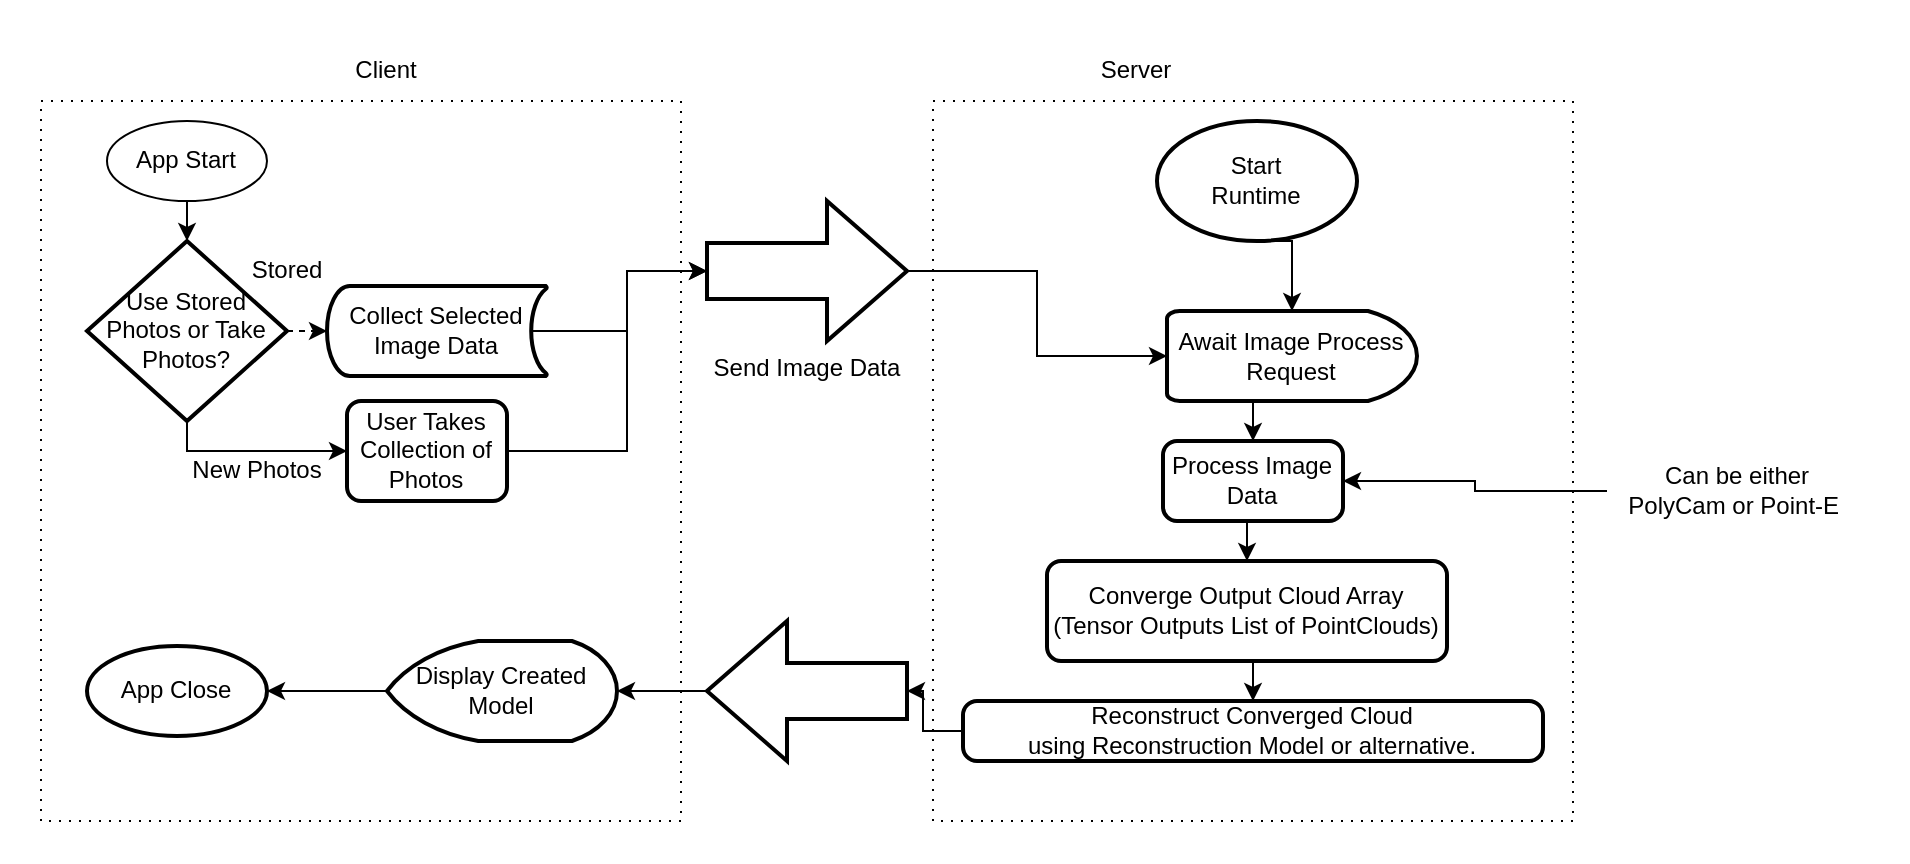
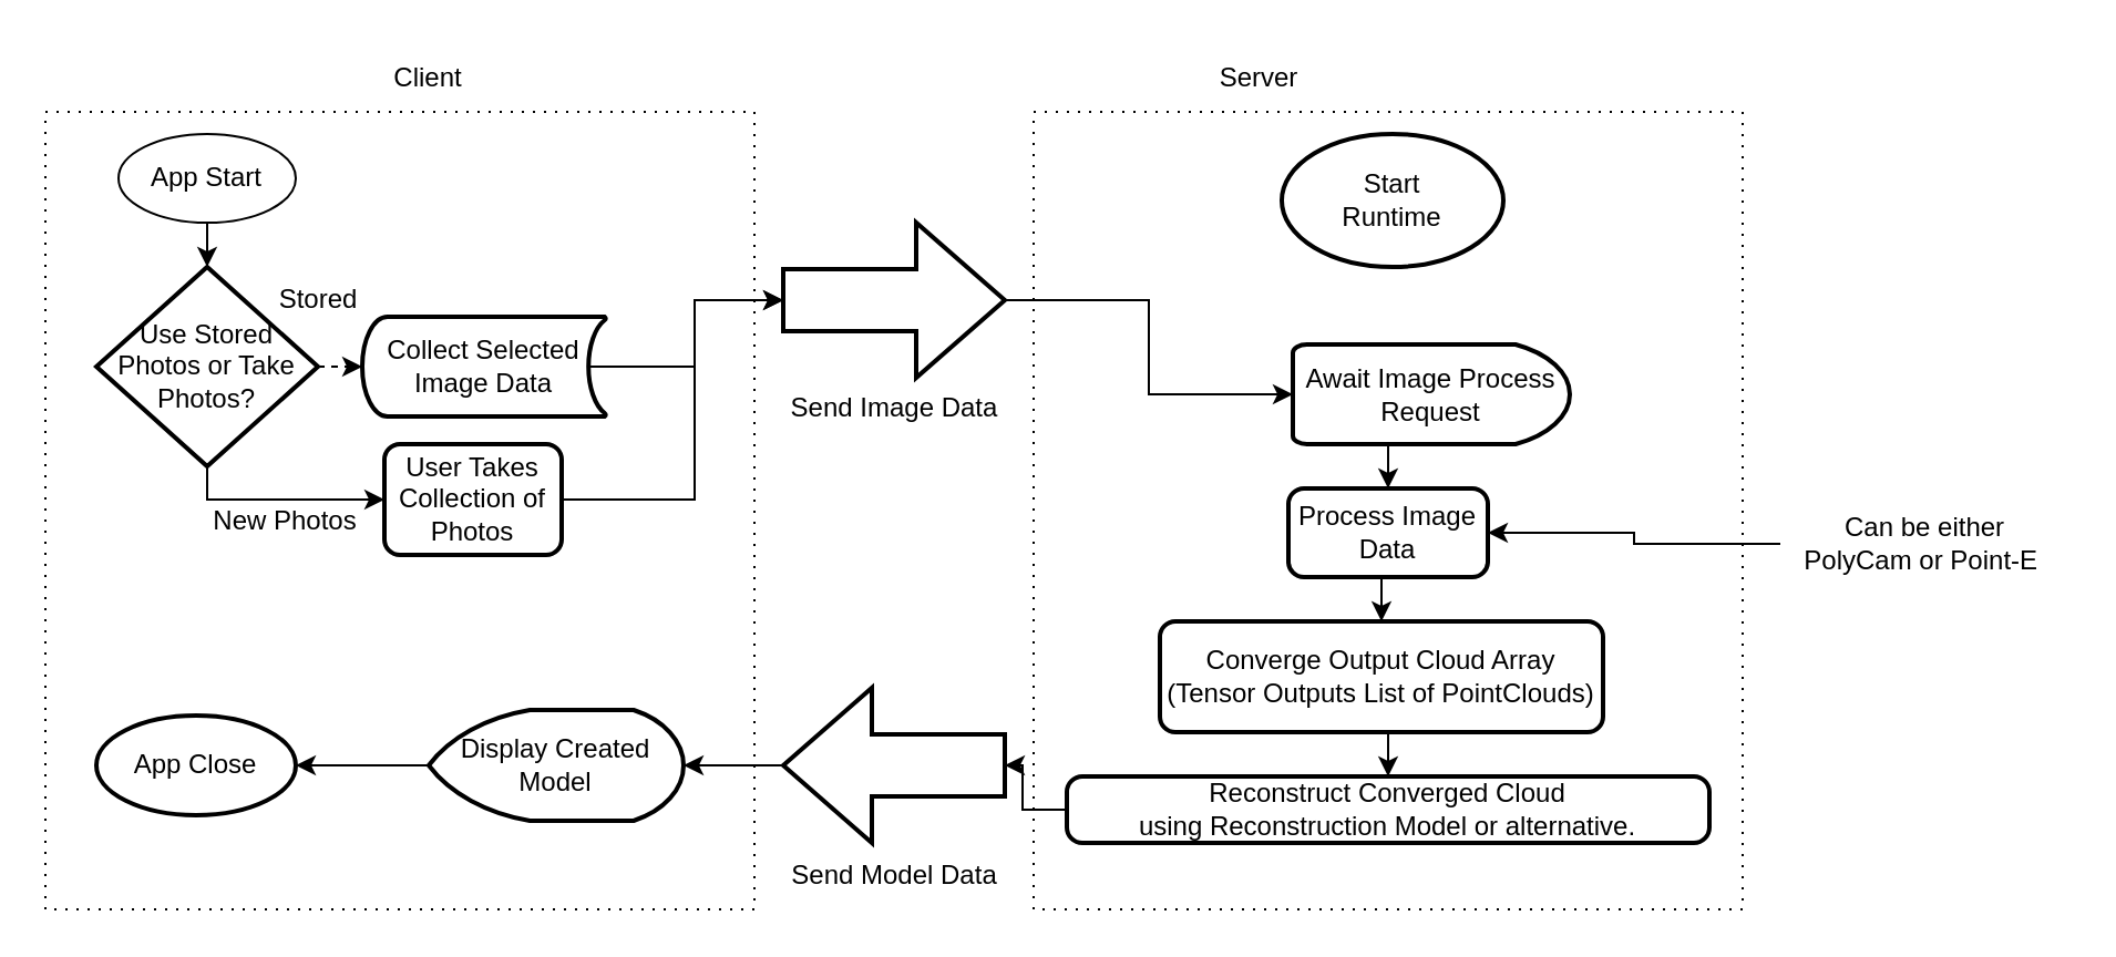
- <mxCell id="21" style="edgeStyle=orthogonalEdgeStyle;rounded=0;orthogonalLoop=1;jettySize=auto;html=1;exitX=0.5;exitY=1;exitDx=0;exitDy=0;exitPerimeter=0;entryX=0.5;entryY=0;entryDx=0;entryDy=0;entryPerimeter=0;" parent="1" source="22" target="24" edge="1"><mxGeometry relative="1" as="geometry" /></mxCell>
+ <mxCell id="32" value="Send Model Data" style="text;html=1;align=center;verticalAlign=middle;resizable=0;points=[];autosize=1;strokeColor=none;fillColor=none;" parent="1" vertex="1"><mxGeometry x="343" y="380" width="120" height="30" as="geometry" /></mxCell>
